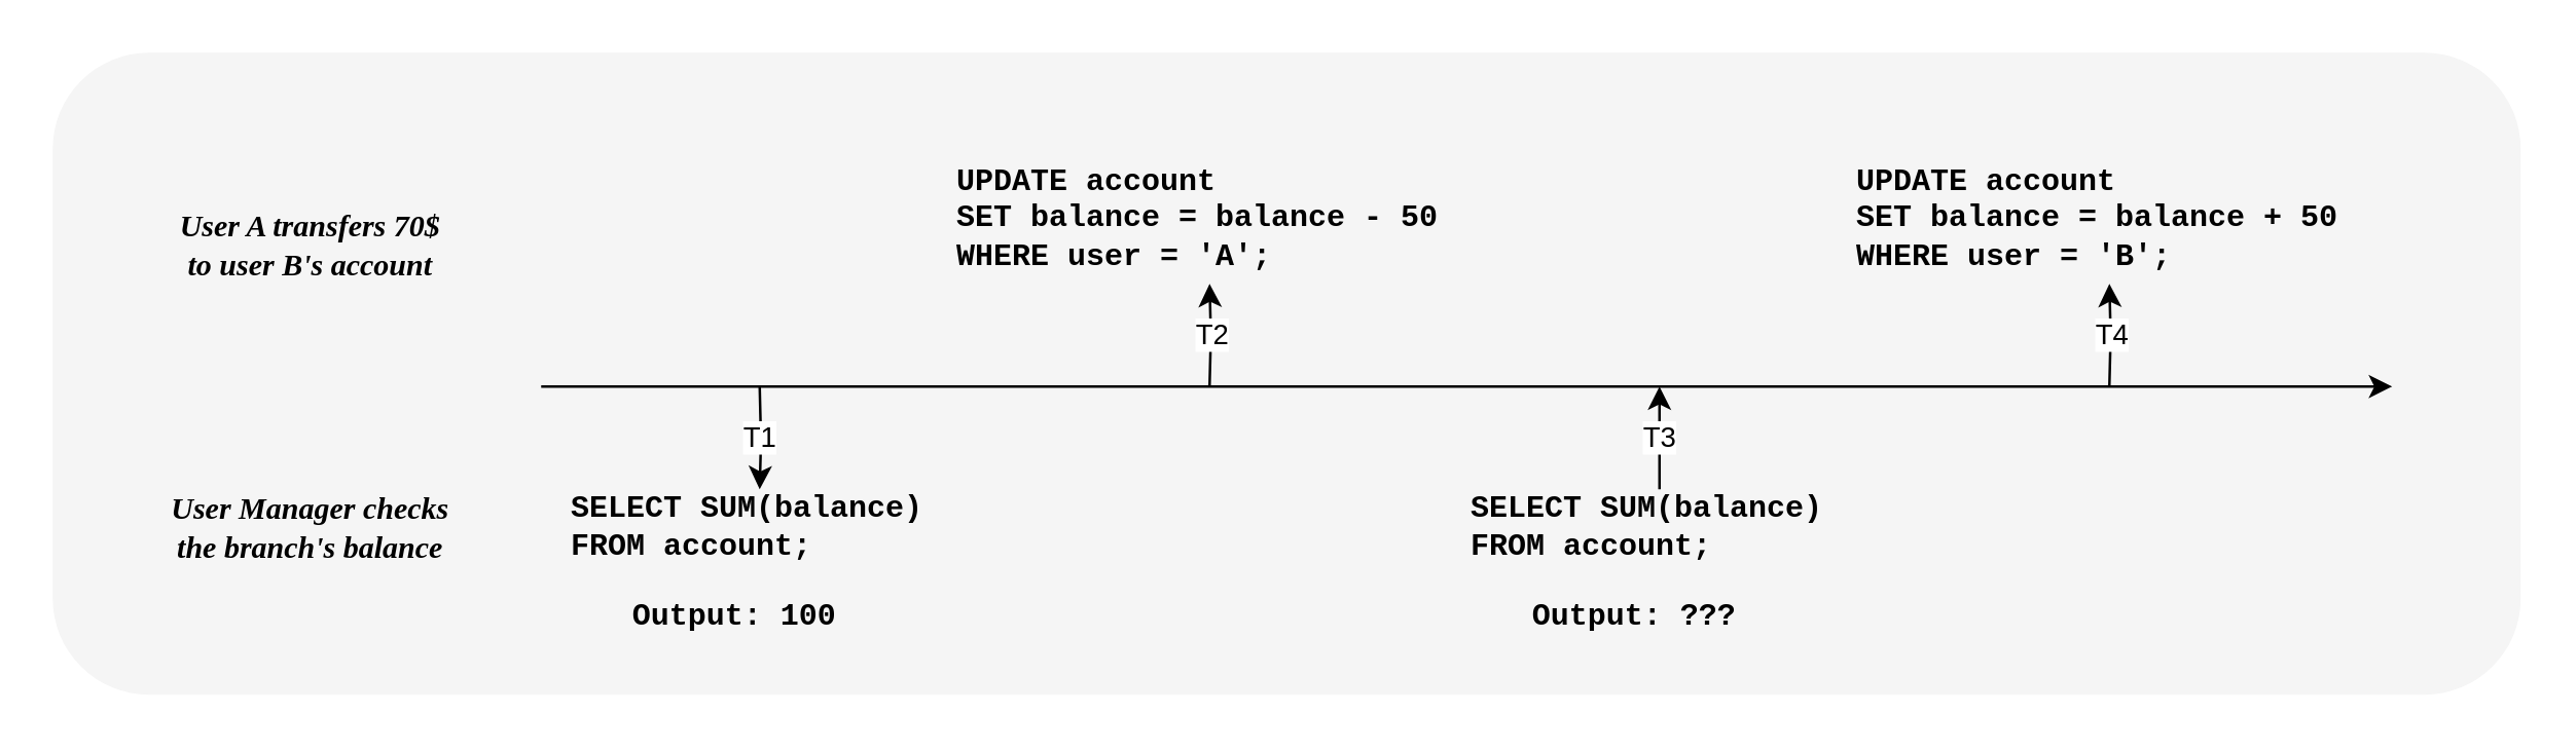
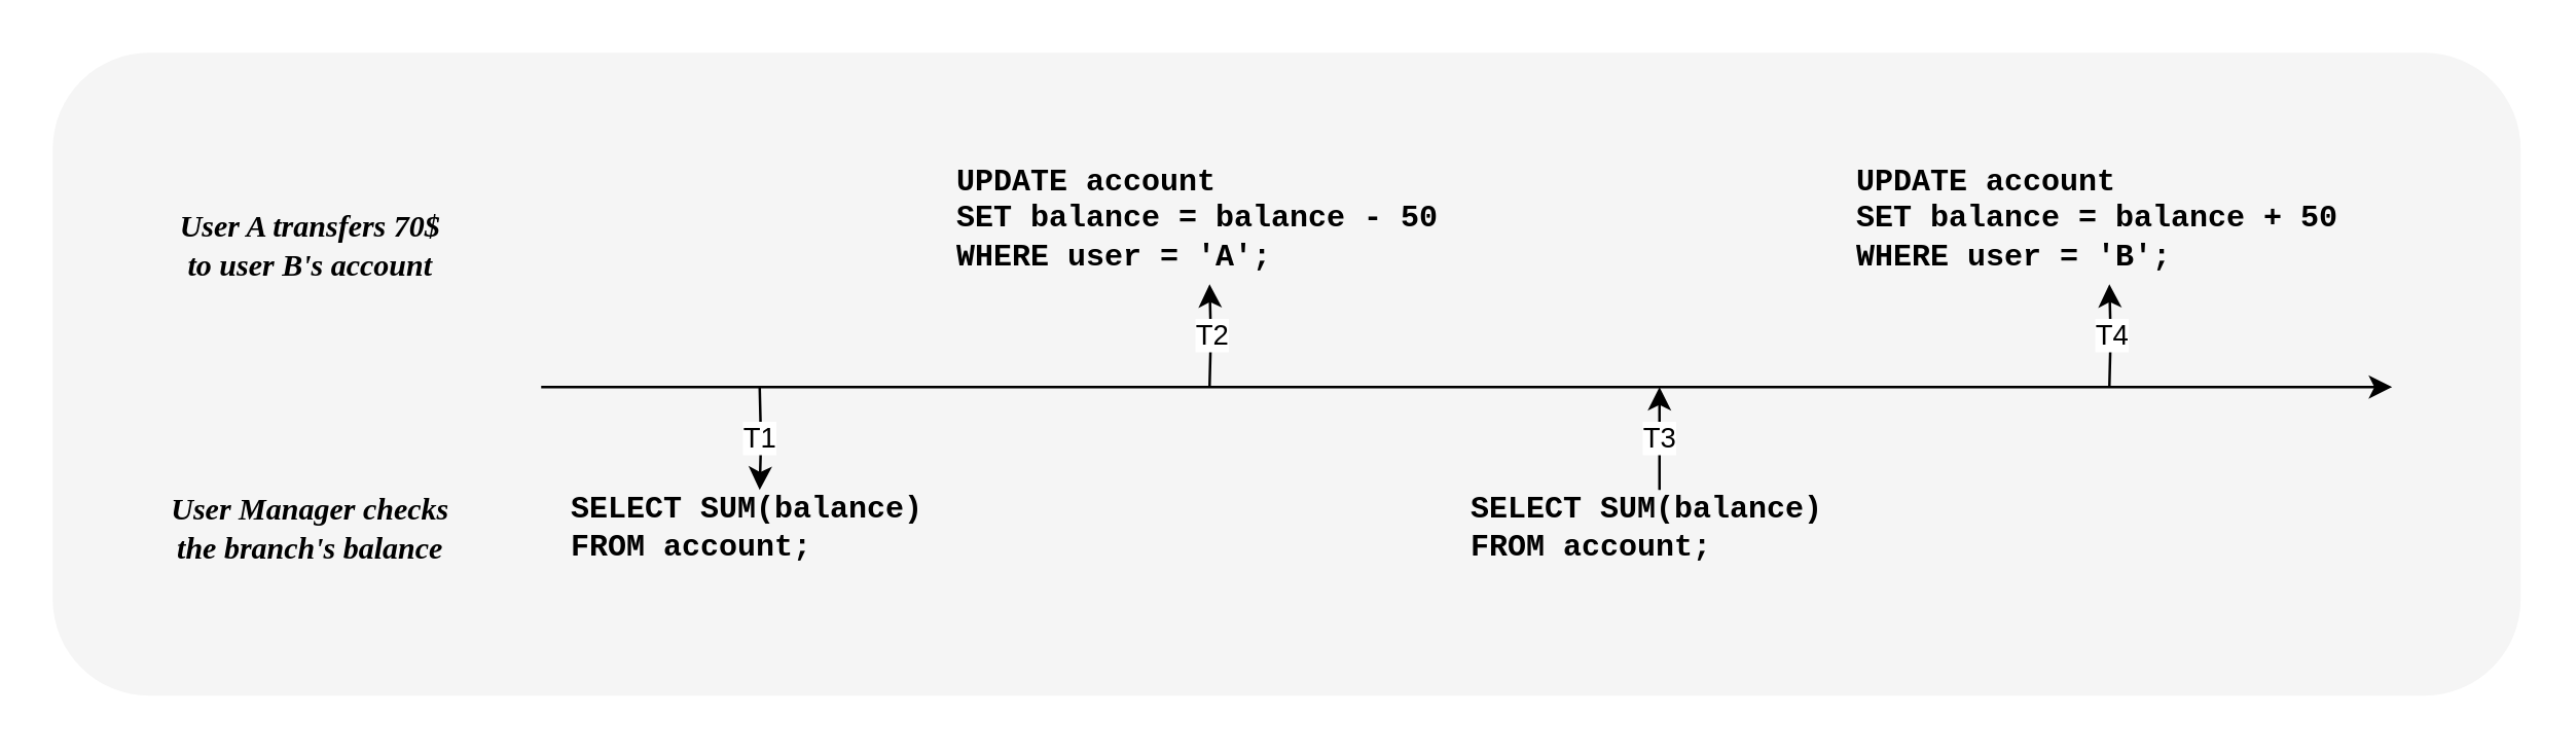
- <mxCell id="14" value="Output: 100" style="text;html=1;align=center;verticalAlign=middle;resizable=0;points=[];autosize=1;strokeColor=none;fontFamily=Courier New;fontStyle=1" parent="1" vertex="1"><mxGeometry x="240" y="230" width="90" height="20" as="geometry" /></mxCell>
- <mxCell id="15" value="Output: ???" style="text;html=1;align=center;verticalAlign=middle;resizable=0;points=[];autosize=1;strokeColor=none;fontFamily=Courier New;fontStyle=1" parent="1" vertex="1"><mxGeometry x="590" y="230" width="90" height="20" as="geometry" /></mxCell>
